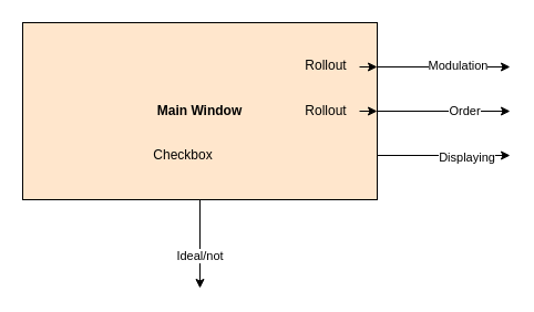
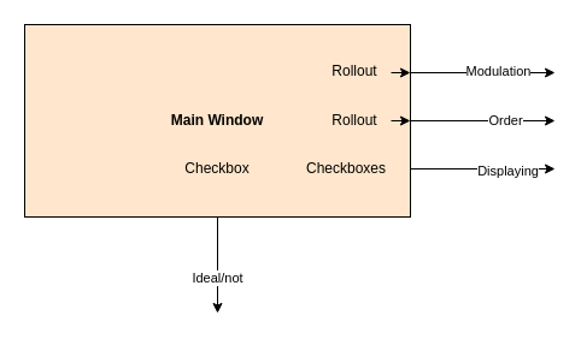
- <mxCell id="16" value="Checkbox" style="text;html=1;strokeColor=none;fillColor=none;align=center;verticalAlign=middle;whiteSpace=wrap;rounded=0;" vertex="1" parent="1"><mxGeometry x="135" y="125" width="60" height="30" as="geometry" /></mxCell>
+ <mxCell id="16" value="Checkbox" style="text;html=1;strokeColor=none;fillColor=none;align=center;verticalAlign=middle;whiteSpace=wrap;rounded=0;" vertex="1" parent="1"><mxGeometry x="150" y="125" width="60" height="30" as="geometry" /></mxCell>
+ <mxCell id="15" value="Checkboxes" style="text;html=1;strokeColor=none;fillColor=none;align=center;verticalAlign=middle;whiteSpace=wrap;rounded=0;" vertex="1" parent="1"><mxGeometry x="250" y="125" width="74" height="30" as="geometry" /></mxCell>
